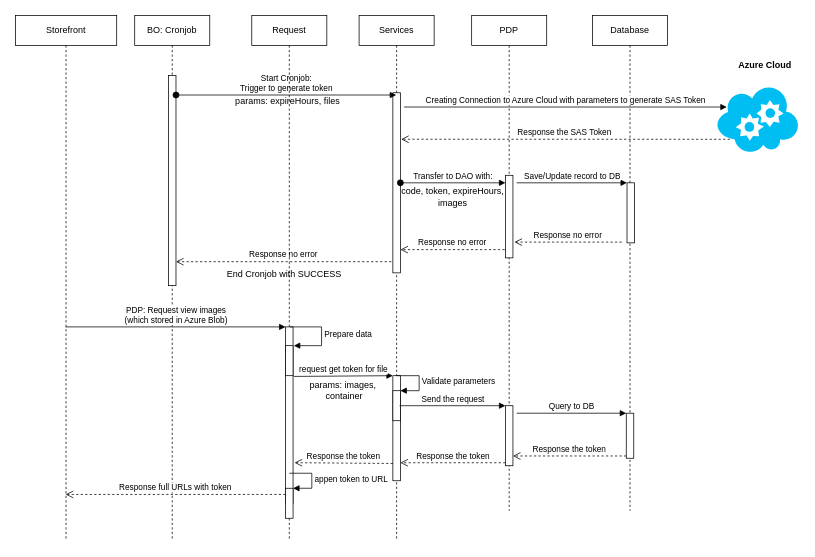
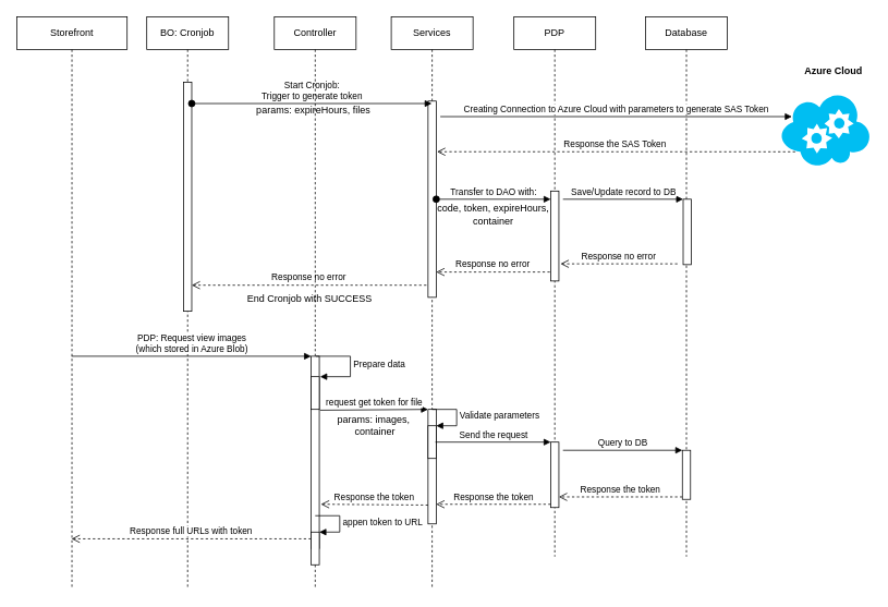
- <mxCell id="31" value="Request" style="shape=umlLifeline;perimeter=lifelinePerimeter;whiteSpace=wrap;html=1;container=1;collapsible=0;recursiveResize=0;outlineConnect=0;" vertex="1" parent="1"><mxGeometry x="335" y="20" width="100" height="700" as="geometry" /></mxCell>
+ <mxCell id="31" value="Controller" style="shape=umlLifeline;perimeter=lifelinePerimeter;whiteSpace=wrap;html=1;container=1;collapsible=0;recursiveResize=0;outlineConnect=0;" vertex="1" parent="1"><mxGeometry x="335" y="20" width="100" height="700" as="geometry" /></mxCell>
- <mxCell id="23" value="code, token, expireHours, images" style="text;html=1;strokeColor=none;fillColor=none;align=center;verticalAlign=middle;whiteSpace=wrap;rounded=0;" vertex="1" parent="1"><mxGeometry x="528" y="247" width="150" height="30" as="geometry" /></mxCell>
+ <mxCell id="23" value="code, token, expireHours, container" style="text;html=1;strokeColor=none;fillColor=none;align=center;verticalAlign=middle;whiteSpace=wrap;rounded=0;" vertex="1" parent="1"><mxGeometry x="528" y="247" width="150" height="30" as="geometry" /></mxCell>
